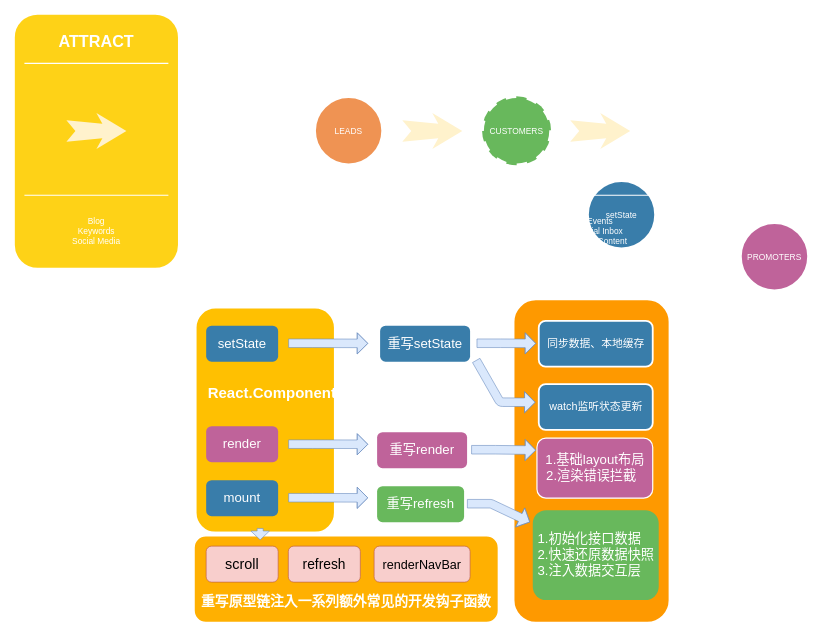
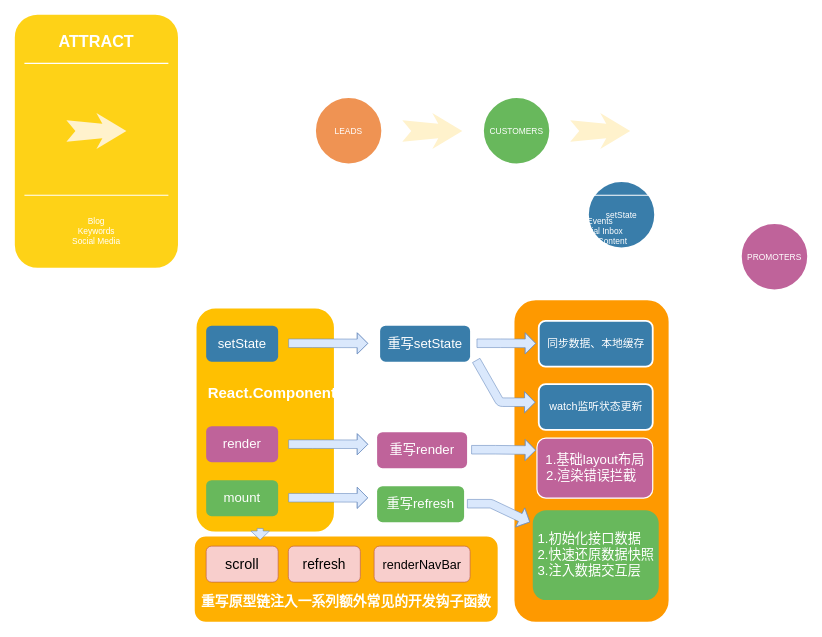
- <mxCell id="26" value="CUSTOMERS" style="ellipse;whiteSpace=wrap;html=1;rounded=0;shadow=0;strokeWidth=6;fontSize=14;align=center;fillColor=#68B85C;strokeColor=#FFFFFF;fontColor=#FFFFFF;dashed=1;" parent="1" vertex="1"><mxGeometry x="803" y="160" width="115" height="115" as="geometry" /></mxCell>
+ <mxCell id="26" value="CUSTOMERS" style="ellipse;whiteSpace=wrap;html=1;rounded=0;shadow=0;strokeWidth=6;fontSize=14;align=center;fillColor=#68B85C;strokeColor=#FFFFFF;fontColor=#FFFFFF;" parent="1" vertex="1"><mxGeometry x="803" y="160" width="115" height="115" as="geometry" /></mxCell>
- <mxCell id="45" value="&lt;span style=&quot;color: rgb(255 , 255 , 255)&quot;&gt;&lt;font style=&quot;font-size: 22px&quot;&gt;mount&lt;/font&gt;&lt;/span&gt;" style="rounded=1;whiteSpace=wrap;html=1;strokeWidth=8;strokeColor=none;fillColor=#397daa;" vertex="1" parent="1"><mxGeometry x="343" y="800" width="120" height="60" as="geometry" /></mxCell>
+ <mxCell id="45" value="&lt;span style=&quot;color: rgb(255 , 255 , 255)&quot;&gt;&lt;font style=&quot;font-size: 22px&quot;&gt;mount&lt;/font&gt;&lt;/span&gt;" style="rounded=1;whiteSpace=wrap;html=1;strokeWidth=8;strokeColor=none;fillColor=#68B85C;" vertex="1" parent="1"><mxGeometry x="343" y="800" width="120" height="60" as="geometry" /></mxCell>
